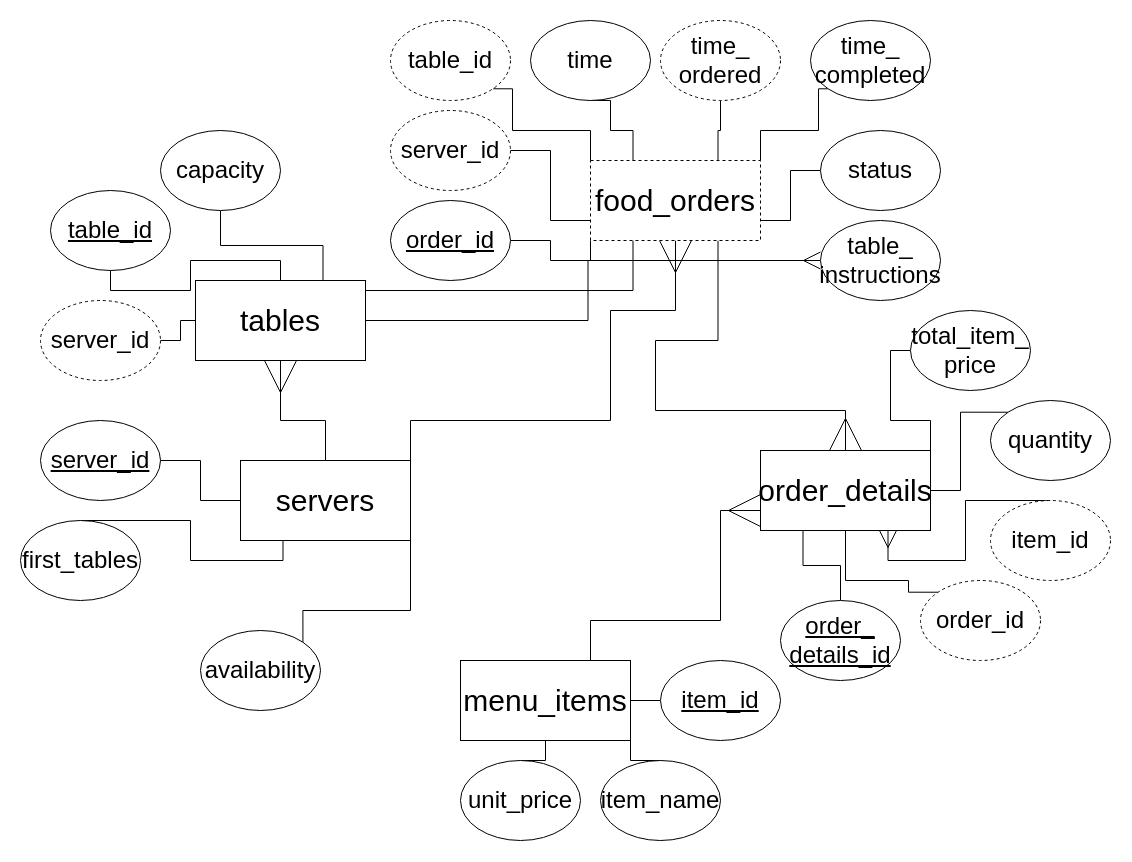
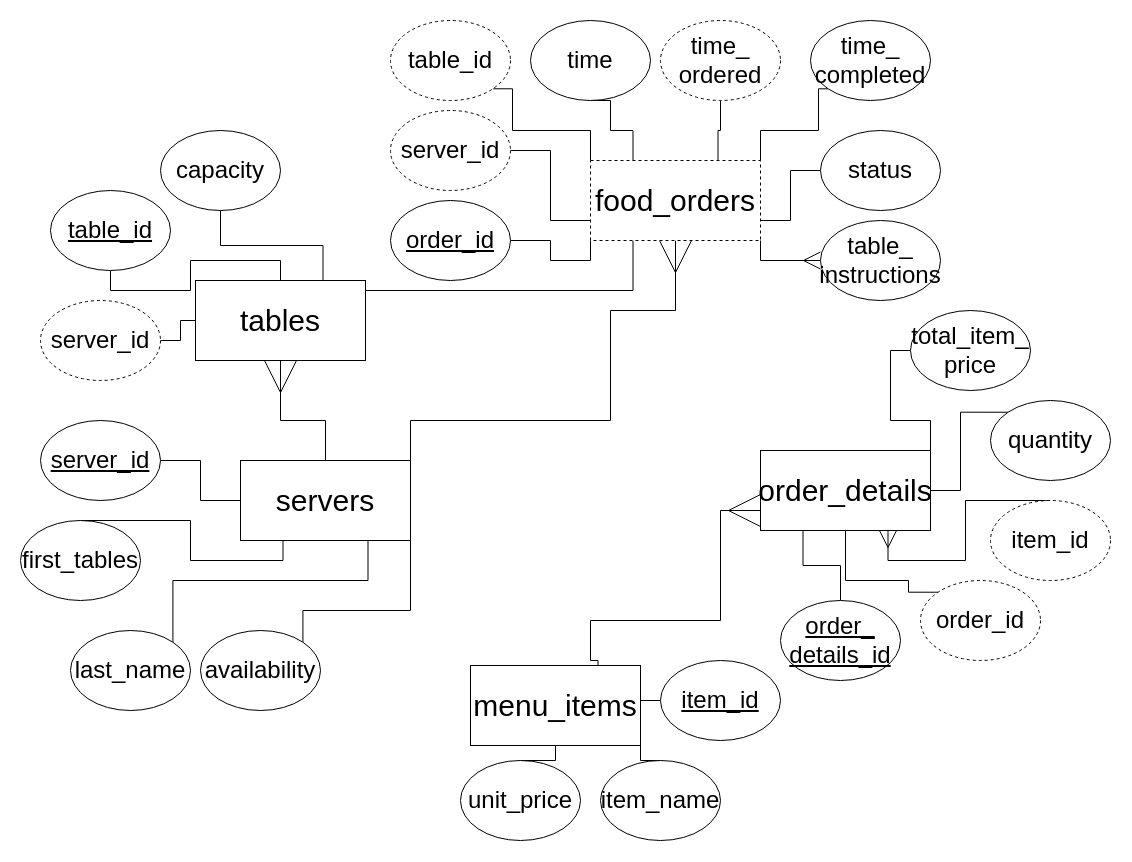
- <mxCell id="33" style="edgeStyle=orthogonalEdgeStyle;rounded=0;orthogonalLoop=1;jettySize=auto;html=1;exitX=0;exitY=0.5;exitDx=0;exitDy=0;endArrow=none;endFill=0;startArrow=ERmany;startFill=0;endSize=50;startSize=15;" edge="1" parent="1" source="34" target="9"><mxGeometry relative="1" as="geometry" /></mxCell>
+ <mxCell id="33" style="edgeStyle=orthogonalEdgeStyle;rounded=0;orthogonalLoop=1;jettySize=auto;html=1;exitX=0;exitY=0.5;exitDx=0;exitDy=0;entryX=1;entryY=1;entryDx=0;entryDy=0;endArrow=none;endFill=0;startArrow=ERmany;startFill=0;endSize=50;startSize=15;" edge="1" parent="1" source="34" target="24"><mxGeometry relative="1" as="geometry" /></mxCell>
- <mxCell id="22" style="edgeStyle=orthogonalEdgeStyle;rounded=0;orthogonalLoop=1;jettySize=auto;html=1;exitX=0.5;exitY=0;exitDx=0;exitDy=0;entryX=0.75;entryY=1;entryDx=0;entryDy=0;endArrow=none;endFill=0;startArrow=ERmany;startFill=0;endSize=30;startSize=30;" edge="1" parent="1" source="23" target="24"><mxGeometry relative="1" as="geometry"><Array as="points"><mxPoint x="845" y="410" /><mxPoint x="655" y="410" /><mxPoint x="655" y="340" /><mxPoint x="717" y="340" /></Array></mxGeometry></mxCell>
+ <mxCell id="17" style="edgeStyle=orthogonalEdgeStyle;rounded=0;orthogonalLoop=1;jettySize=auto;html=1;exitX=1;exitY=0;exitDx=0;exitDy=0;entryX=0.75;entryY=1;entryDx=0;entryDy=0;endArrow=none;endFill=0;" edge="1" parent="1" source="18" target="12"><mxGeometry relative="1" as="geometry"><Array as="points"><mxPoint x="172" y="580" /><mxPoint x="368" y="580" /></Array></mxGeometry></mxCell>
+ <mxCell id="18" value="last_name" style="ellipse;whiteSpace=wrap;html=1;fontSize=24;" parent="1" vertex="1"><mxGeometry x="70" y="630" width="120" height="80" as="geometry" /></mxCell>
- <mxCell id="51" value="&lt;div&gt;menu_items&lt;/div&gt;" style="rounded=0;whiteSpace=wrap;html=1;fontSize=30;" vertex="1" parent="1"><mxGeometry x="460" y="660" width="170" height="80" as="geometry" /></mxCell>
+ <mxCell id="51" value="&lt;div&gt;menu_items&lt;/div&gt;" style="rounded=0;whiteSpace=wrap;html=1;fontSize=30;" vertex="1" parent="1"><mxGeometry x="470" y="665" width="170" height="80" as="geometry" /></mxCell>
